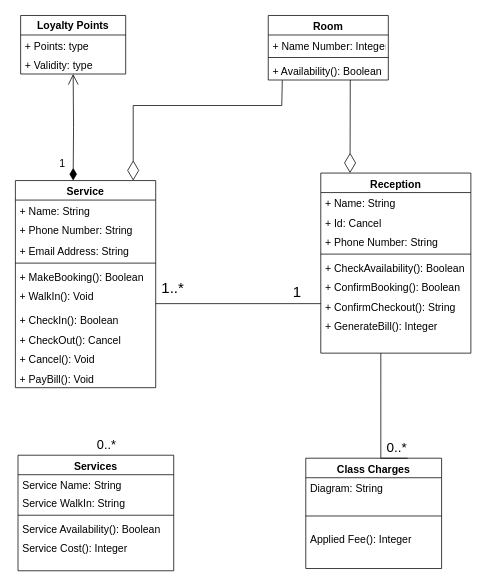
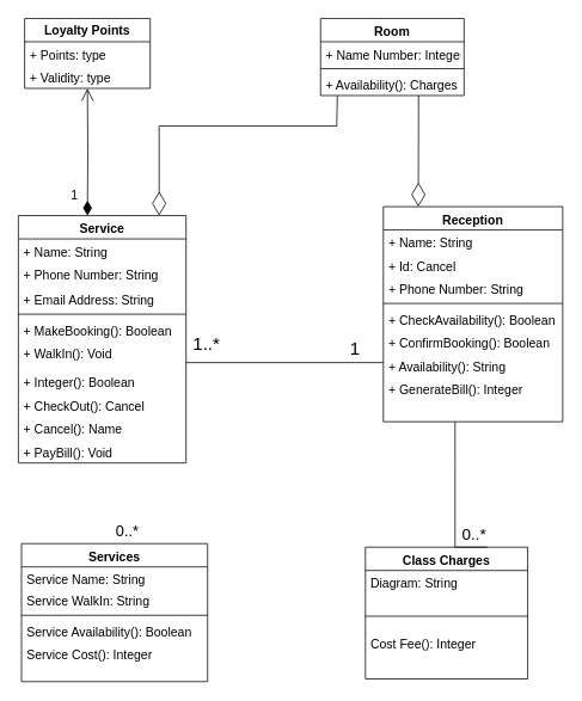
- <mxCell id="35" value="+ Availability(): Boolean" style="text;strokeColor=none;fillColor=none;align=left;verticalAlign=top;spacingLeft=4;spacingRight=4;overflow=hidden;rotatable=0;points=[[0,0.5],[1,0.5]];portConstraint=eastwest;fontSize=14;" vertex="1" parent="32"><mxGeometry y="60" width="160" height="26" as="geometry" /></mxCell>
+ <mxCell id="35" value="+ Availability(): Charges" style="text;strokeColor=none;fillColor=none;align=left;verticalAlign=top;spacingLeft=4;spacingRight=4;overflow=hidden;rotatable=0;points=[[0,0.5],[1,0.5]];portConstraint=eastwest;fontSize=14;" vertex="1" parent="32"><mxGeometry y="60" width="160" height="26" as="geometry" /></mxCell>
- <mxCell id="30" value="+ ConfirmCheckout(): String&#10;" style="text;align=left;verticalAlign=top;spacingLeft=4;spacingRight=4;overflow=hidden;rotatable=0;points=[[0,0.5],[1,0.5]];portConstraint=eastwest;fontSize=14;" vertex="1" parent="23"><mxGeometry y="164" width="200" height="26" as="geometry" /></mxCell>
+ <mxCell id="30" value="+ Availability(): String&#10;" style="text;align=left;verticalAlign=top;spacingLeft=4;spacingRight=4;overflow=hidden;rotatable=0;points=[[0,0.5],[1,0.5]];portConstraint=eastwest;fontSize=14;" vertex="1" parent="23"><mxGeometry y="164" width="200" height="26" as="geometry" /></mxCell>
- <mxCell id="9" value="+ CheckIn(): Boolean" style="text;align=left;verticalAlign=top;spacingLeft=4;spacingRight=4;overflow=hidden;rotatable=0;points=[[0,0.5],[1,0.5]];portConstraint=eastwest;fontSize=14;" vertex="1" parent="2"><mxGeometry y="172" width="187" height="26" as="geometry" /></mxCell>
+ <mxCell id="9" value="+ Integer(): Boolean" style="text;align=left;verticalAlign=top;spacingLeft=4;spacingRight=4;overflow=hidden;rotatable=0;points=[[0,0.5],[1,0.5]];portConstraint=eastwest;fontSize=14;" vertex="1" parent="2"><mxGeometry y="172" width="187" height="26" as="geometry" /></mxCell>
- <mxCell id="11" value="+ Cancel(): Void" style="text;align=left;verticalAlign=top;spacingLeft=4;spacingRight=4;overflow=hidden;rotatable=0;points=[[0,0.5],[1,0.5]];portConstraint=eastwest;fontSize=14;" vertex="1" parent="2"><mxGeometry y="224" width="187" height="26" as="geometry" /></mxCell>
+ <mxCell id="11" value="+ Cancel(): Name" style="text;align=left;verticalAlign=top;spacingLeft=4;spacingRight=4;overflow=hidden;rotatable=0;points=[[0,0.5],[1,0.5]];portConstraint=eastwest;fontSize=14;" vertex="1" parent="2"><mxGeometry y="224" width="187" height="26" as="geometry" /></mxCell>
- <mxCell id="22" value="Applied Fee(): Integer" style="text;align=left;verticalAlign=top;spacingLeft=4;spacingRight=4;overflow=hidden;rotatable=0;points=[[0,0.5],[1,0.5]];portConstraint=eastwest;fontSize=14;" vertex="1" parent="19"><mxGeometry y="94" width="181" height="26" as="geometry" /></mxCell>
+ <mxCell id="22" value="Cost Fee(): Integer" style="text;align=left;verticalAlign=top;spacingLeft=4;spacingRight=4;overflow=hidden;rotatable=0;points=[[0,0.5],[1,0.5]];portConstraint=eastwest;fontSize=14;" vertex="1" parent="19"><mxGeometry y="94" width="181" height="26" as="geometry" /></mxCell>
